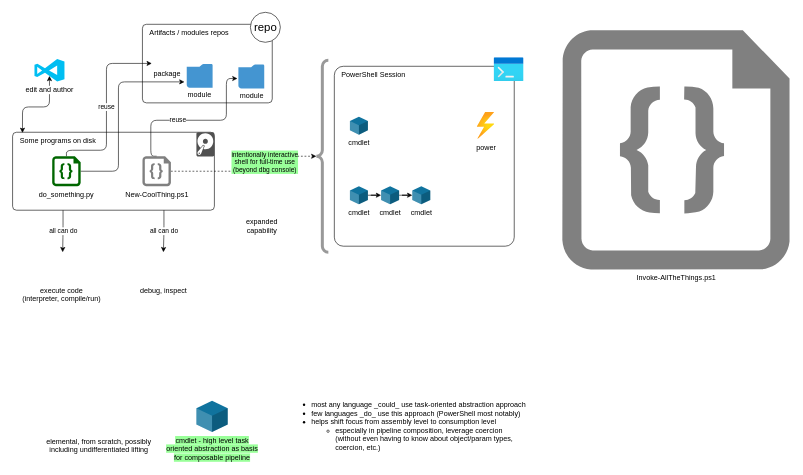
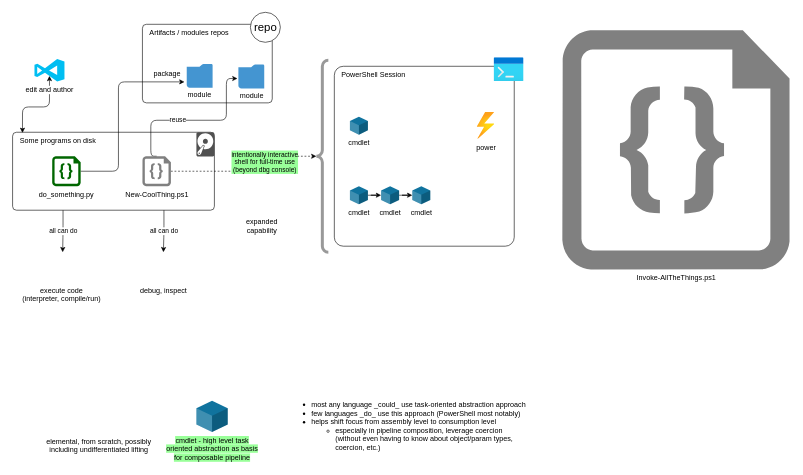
- <mxCell id="7" value="reuse" style="edgeStyle=orthogonalEdgeStyle;rounded=1;orthogonalLoop=1;jettySize=auto;html=1;entryX=-0.008;entryY=0.704;entryDx=0;entryDy=0;entryPerimeter=0;" edge="1" parent="1" source="9" target="25"><mxGeometry relative="1" as="geometry"><mxPoint x="267" y="95" as="targetPoint" /><Array as="points"><mxPoint x="110" y="250" /><mxPoint x="177" y="250" /><mxPoint x="177" y="105" /></Array></mxGeometry></mxCell>
